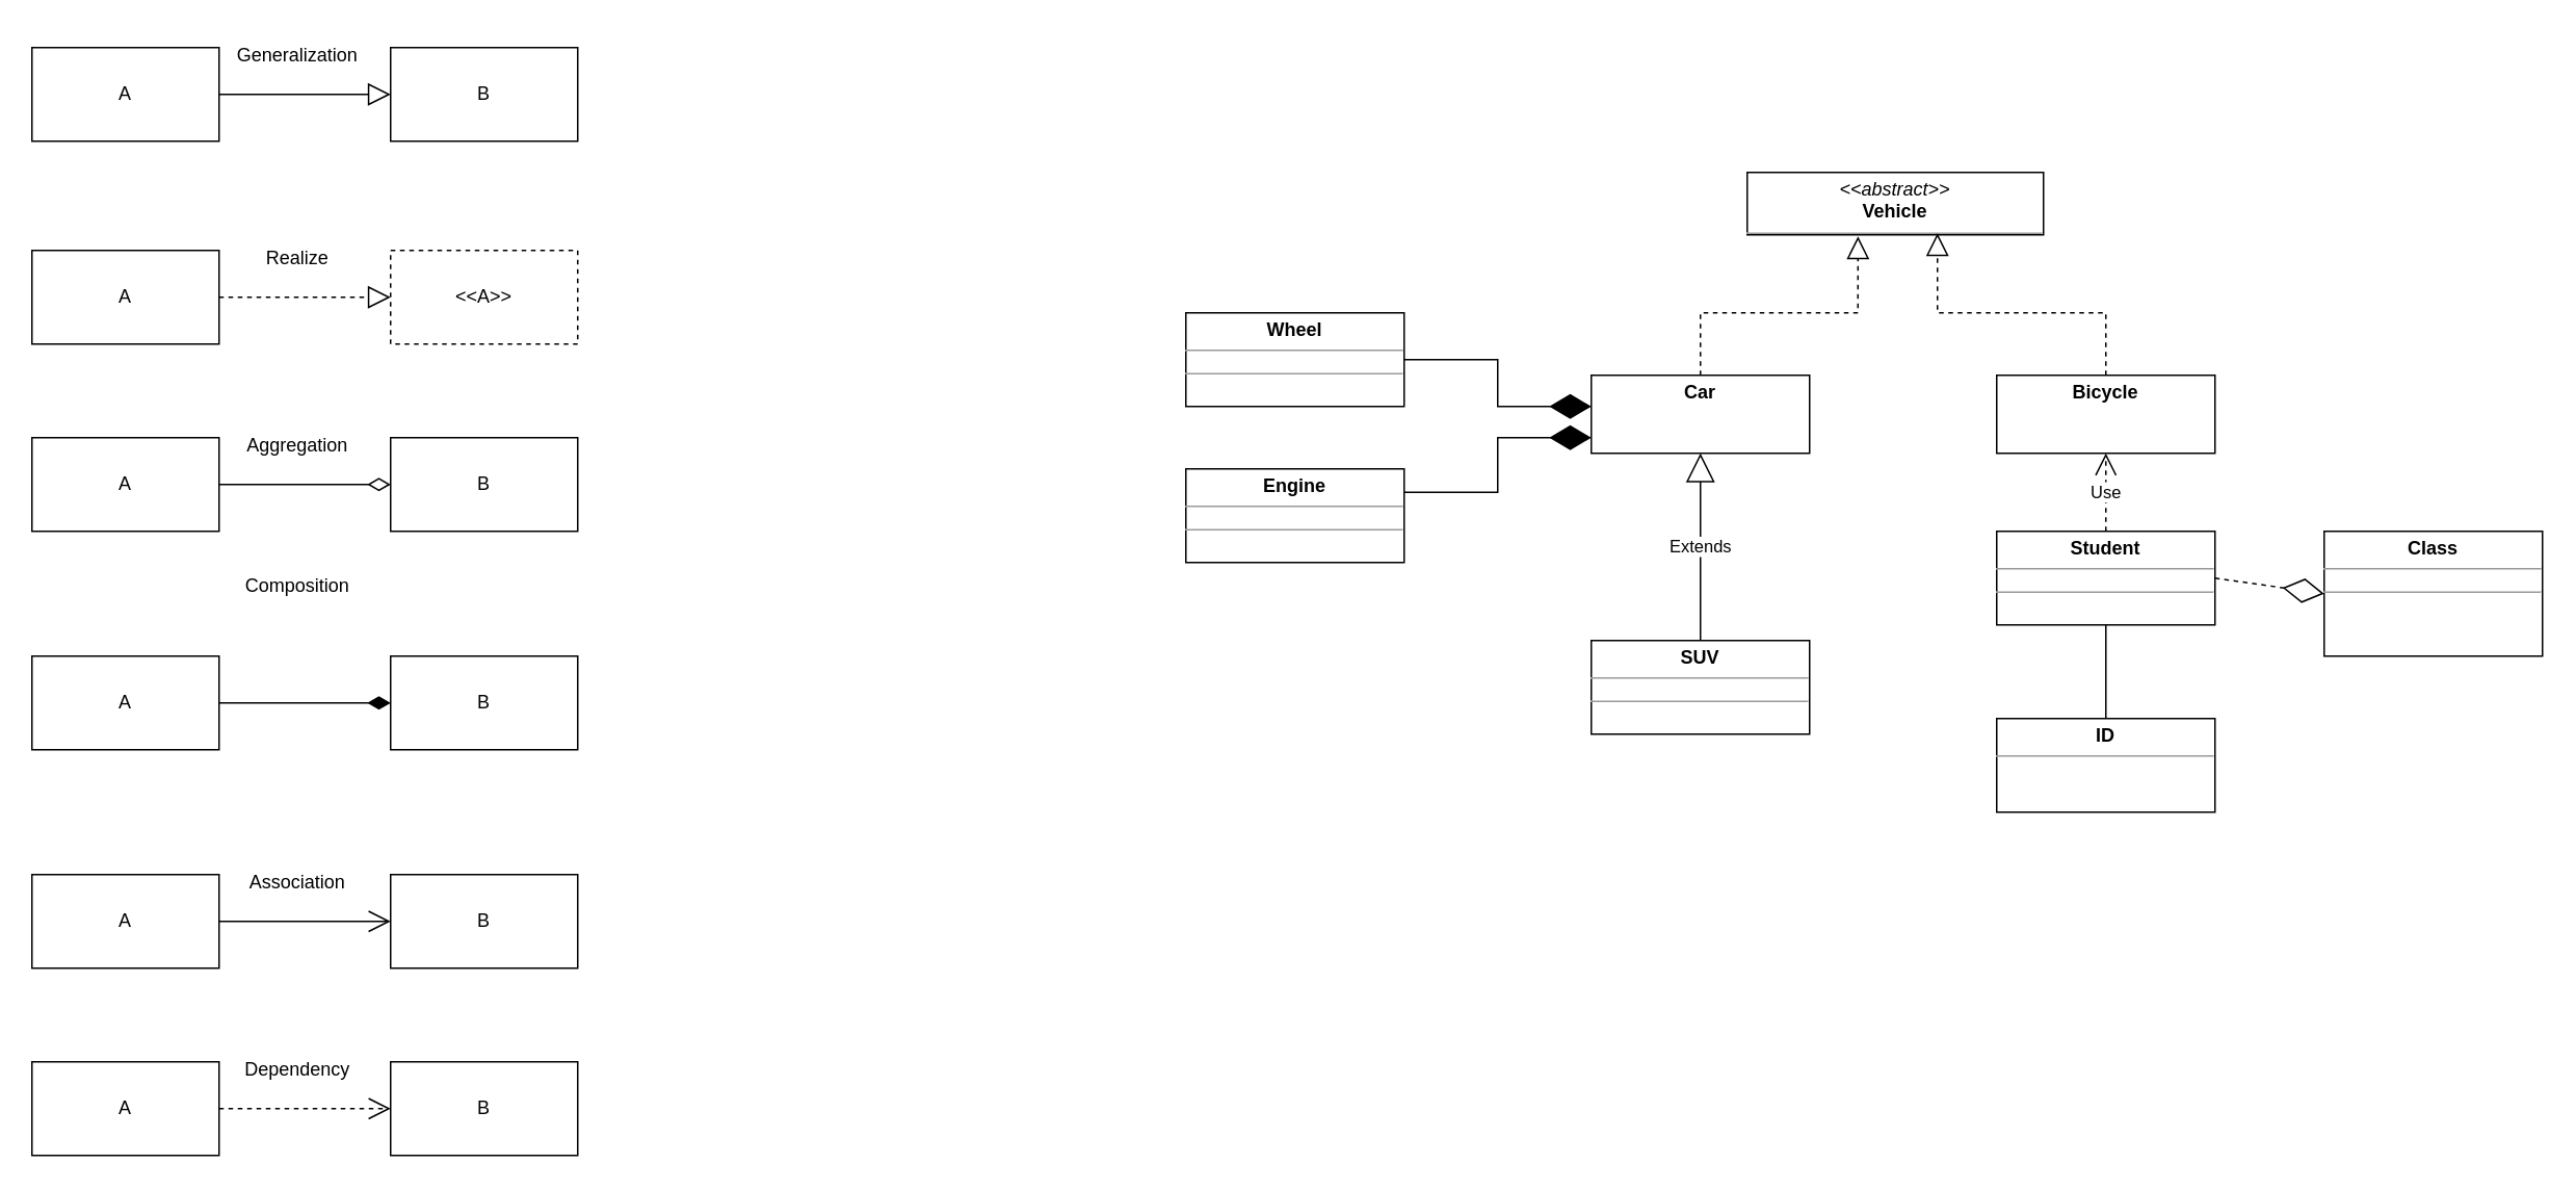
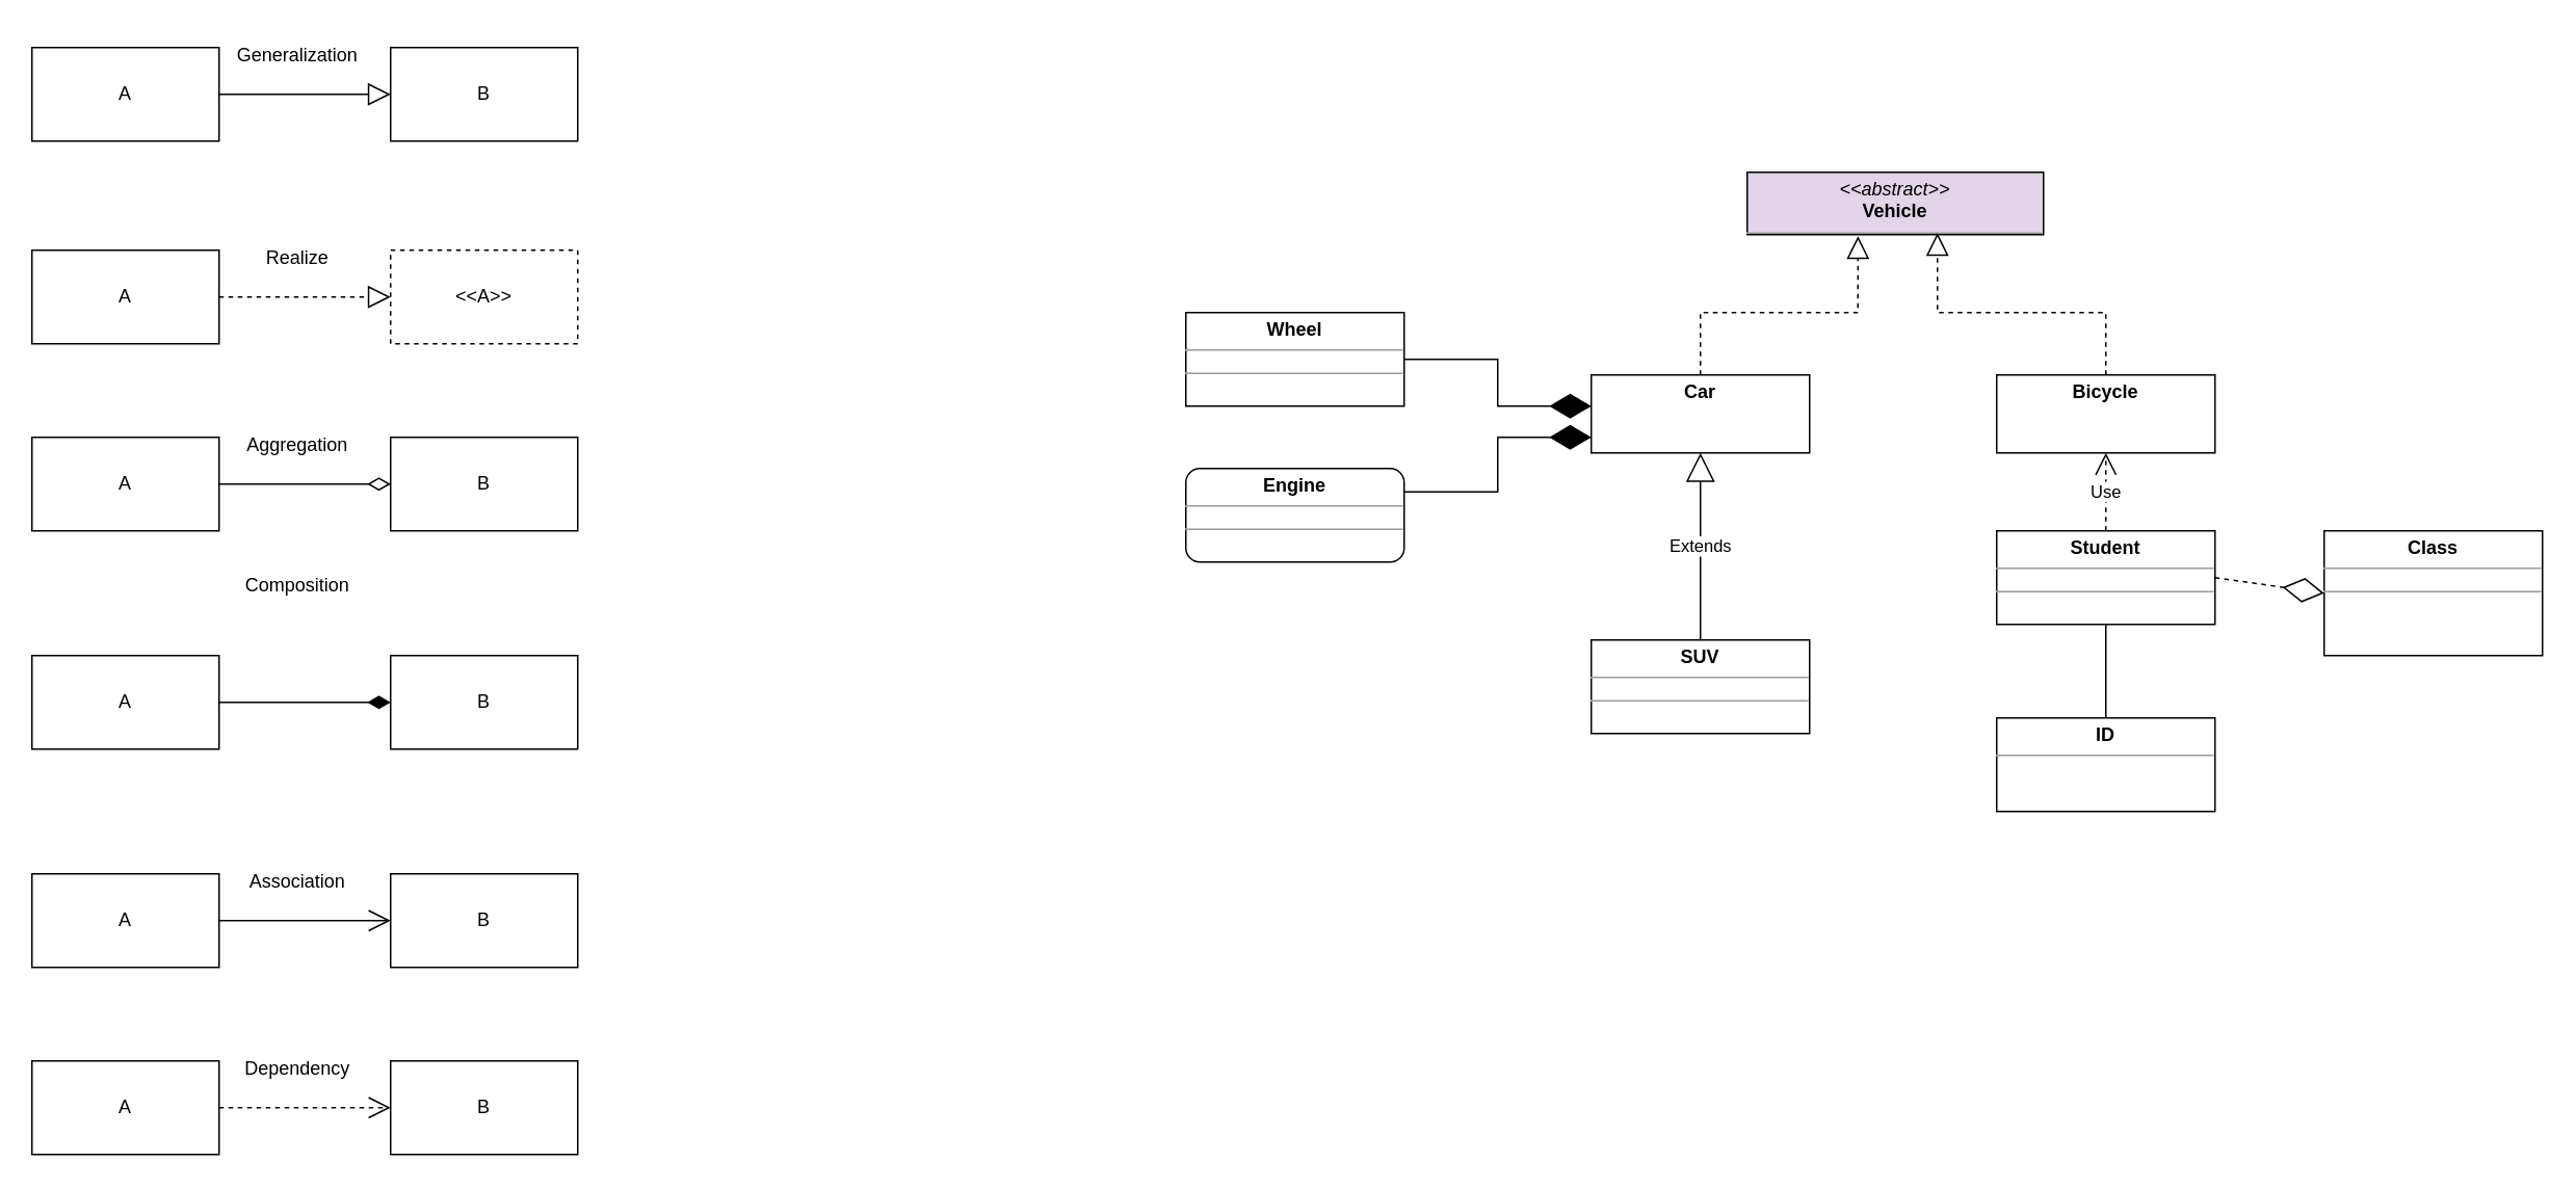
- <mxCell id="3" value="&lt;p style=&quot;margin:0px;margin-top:4px;text-align:center;&quot;&gt;&lt;i&gt;&amp;lt;&amp;lt;abstract&amp;gt;&amp;gt;&lt;/i&gt;&lt;br&gt;&lt;b&gt;Vehicle&lt;/b&gt;&lt;/p&gt;&lt;hr size=&quot;1&quot;&gt;&lt;p style=&quot;margin:0px;margin-left:4px;&quot;&gt;&lt;/p&gt;&lt;p style=&quot;margin:0px;margin-left:4px;&quot;&gt;&lt;br&gt;&lt;/p&gt;" style="verticalAlign=top;align=left;overflow=fill;fontSize=12;fontFamily=Helvetica;html=1;" vertex="1" parent="1"><mxGeometry x="1120" y="110" width="190" height="40" as="geometry" /></mxCell>
+ <mxCell id="3" value="&lt;p style=&quot;margin:0px;margin-top:4px;text-align:center;&quot;&gt;&lt;i&gt;&amp;lt;&amp;lt;abstract&amp;gt;&amp;gt;&lt;/i&gt;&lt;br&gt;&lt;b&gt;Vehicle&lt;/b&gt;&lt;/p&gt;&lt;hr size=&quot;1&quot;&gt;&lt;p style=&quot;margin:0px;margin-left:4px;&quot;&gt;&lt;/p&gt;&lt;p style=&quot;margin:0px;margin-left:4px;&quot;&gt;&lt;br&gt;&lt;/p&gt;" style="verticalAlign=top;align=left;overflow=fill;fontSize=12;fontFamily=Helvetica;html=1;fillColor=#e1d5e7;" vertex="1" parent="1"><mxGeometry x="1120" y="110" width="190" height="40" as="geometry" /></mxCell>
- <mxCell id="7" value="&lt;p style=&quot;margin:0px;margin-top:4px;text-align:center;&quot;&gt;&lt;b&gt;Engine&lt;/b&gt;&lt;/p&gt;&lt;hr size=&quot;1&quot;&gt;&lt;div style=&quot;height:2px;&quot;&gt;&lt;/div&gt;&lt;hr size=&quot;1&quot;&gt;&lt;div style=&quot;height:2px;&quot;&gt;&lt;/div&gt;" style="verticalAlign=top;align=left;overflow=fill;fontSize=12;fontFamily=Helvetica;html=1;" vertex="1" parent="1"><mxGeometry x="760" y="300" width="140" height="60" as="geometry" /></mxCell>
+ <mxCell id="7" value="&lt;p style=&quot;margin:0px;margin-top:4px;text-align:center;&quot;&gt;&lt;b&gt;Engine&lt;/b&gt;&lt;/p&gt;&lt;hr size=&quot;1&quot;&gt;&lt;div style=&quot;height:2px;&quot;&gt;&lt;/div&gt;&lt;hr size=&quot;1&quot;&gt;&lt;div style=&quot;height:2px;&quot;&gt;&lt;/div&gt;" style="verticalAlign=top;align=left;overflow=fill;fontSize=12;fontFamily=Helvetica;html=1;rounded=1;" vertex="1" parent="1"><mxGeometry x="760" y="300" width="140" height="60" as="geometry" /></mxCell>
